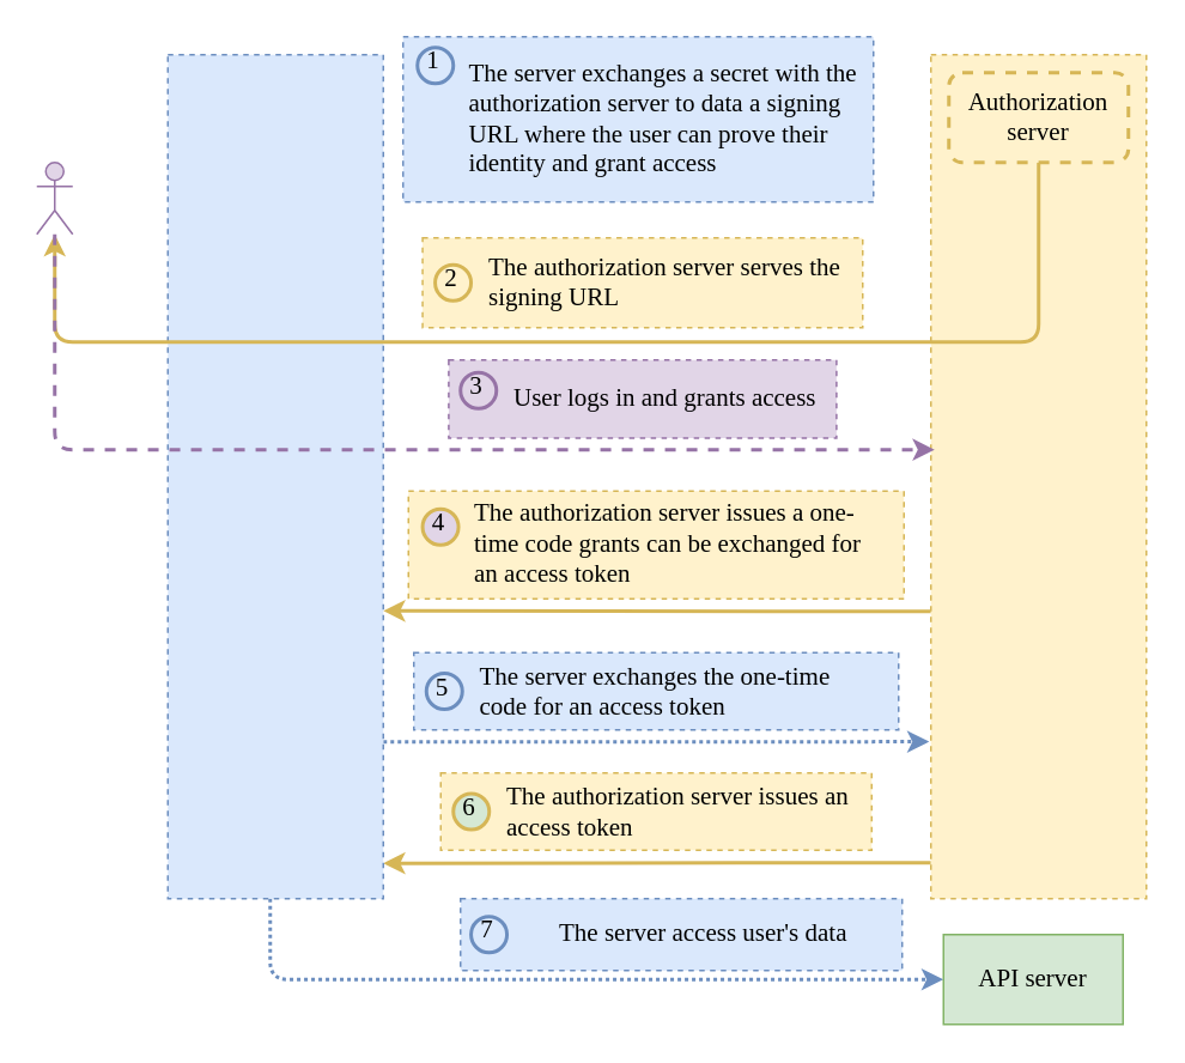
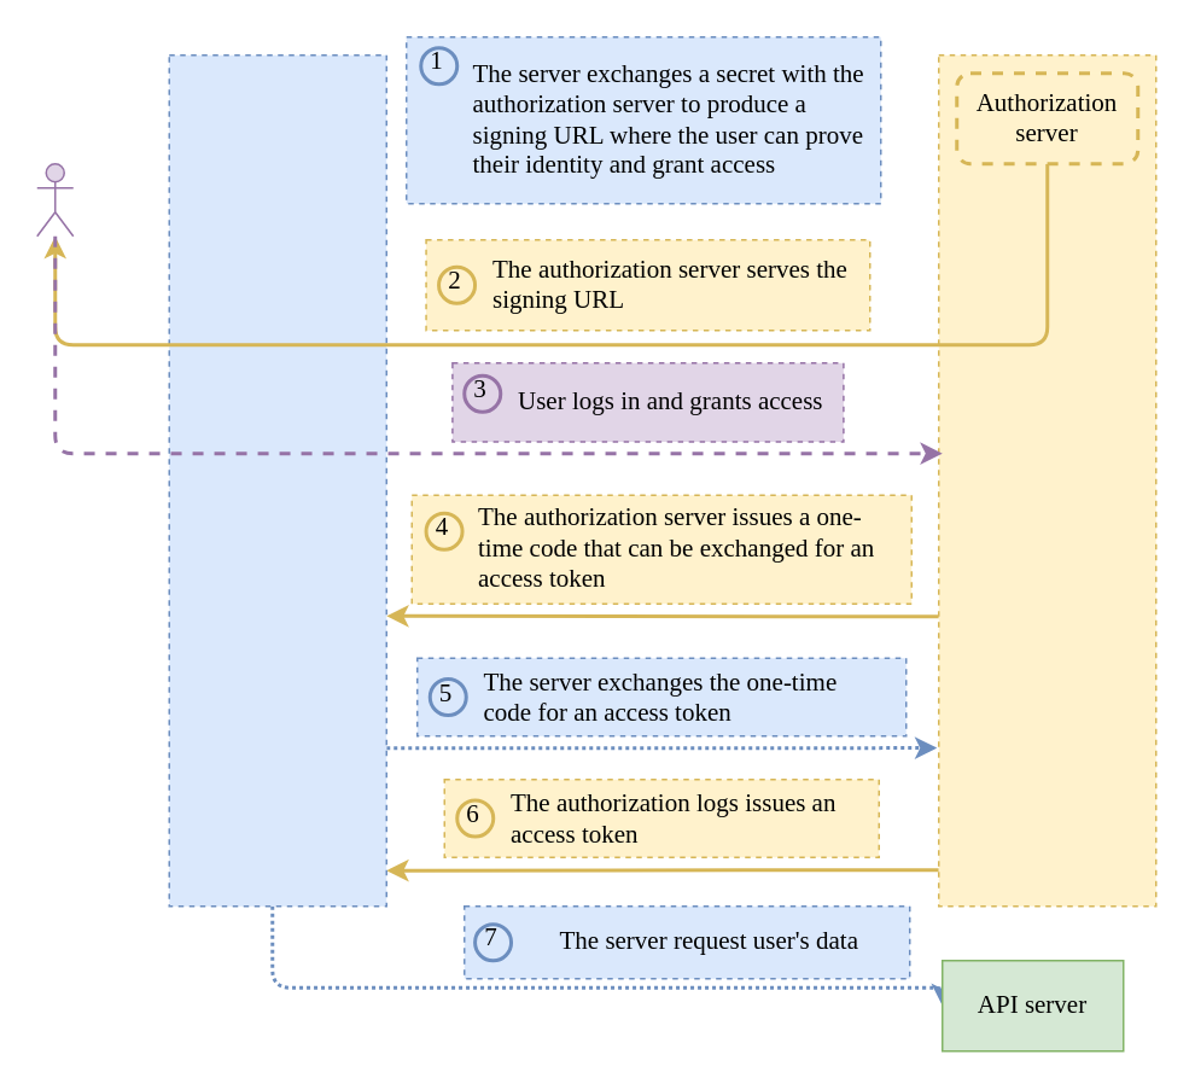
- <mxCell id="11" value="&lt;span style=&quot;font-size: 14px;&quot;&gt;The server exchanges a secret with the authorization server to data a signing URL where the user can prove their identity and grant access&lt;/span&gt;" style="text;html=1;strokeColor=#6c8ebf;fillColor=#dae8fc;align=left;verticalAlign=middle;whiteSpace=wrap;rounded=0;dashed=1;spacingLeft=35;fontFamily=Comic Sans MS;fontSize=14;" vertex="1" parent="1"><mxGeometry x="224" y="20" width="262" height="92" as="geometry" /></mxCell>
+ <mxCell id="11" value="&lt;span style=&quot;font-size: 14px;&quot;&gt;The server exchanges a secret with the authorization server to produce a signing URL where the user can prove their identity and grant access&lt;/span&gt;" style="text;html=1;strokeColor=#6c8ebf;fillColor=#dae8fc;align=left;verticalAlign=middle;whiteSpace=wrap;rounded=0;dashed=1;spacingLeft=35;fontFamily=Comic Sans MS;fontSize=14;" vertex="1" parent="1"><mxGeometry x="224" y="20" width="262" height="92" as="geometry" /></mxCell>
- <mxCell id="23" value="4" style="ellipse;whiteSpace=wrap;html=1;aspect=fixed;strokeWidth=2;fontFamily=Comic Sans MS;spacingBottom=4;spacingRight=2;strokeColor=#d6b656;fillColor=#e1d5e7;fontSize=14;" vertex="1" parent="1"><mxGeometry x="234.87" y="283" width="20" height="20" as="geometry" /></mxCell>
+ <mxCell id="23" value="4" style="ellipse;whiteSpace=wrap;html=1;aspect=fixed;strokeWidth=2;fontFamily=Comic Sans MS;spacingBottom=4;spacingRight=2;strokeColor=#d6b656;fillColor=#fff2cc;fontSize=14;" vertex="1" parent="1"><mxGeometry x="234.87" y="283" width="20" height="20" as="geometry" /></mxCell>
- <mxCell id="19" value="&lt;span style=&quot;font-size: 14px;&quot;&gt;The authorization server issues a one-time code grants can be exchanged for an access token&lt;/span&gt;" style="text;html=1;strokeColor=#d6b656;fillColor=#fff2cc;align=left;verticalAlign=middle;whiteSpace=wrap;rounded=0;dashed=1;spacingLeft=35;spacingRight=10;fontFamily=Comic Sans MS;fontSize=14;" vertex="1" parent="1"><mxGeometry x="227" y="273" width="276" height="60" as="geometry" /></mxCell>
+ <mxCell id="19" value="&lt;span style=&quot;font-size: 14px;&quot;&gt;The authorization server issues a one-time code that can be exchanged for an access token&lt;/span&gt;" style="text;html=1;strokeColor=#d6b656;fillColor=#fff2cc;align=left;verticalAlign=middle;whiteSpace=wrap;rounded=0;dashed=1;spacingLeft=35;spacingRight=10;fontFamily=Comic Sans MS;fontSize=14;" vertex="1" parent="1"><mxGeometry x="227" y="273" width="276" height="60" as="geometry" /></mxCell>
- <mxCell id="25" value="6" style="ellipse;whiteSpace=wrap;html=1;aspect=fixed;strokeWidth=2;fontFamily=Comic Sans MS;spacingBottom=4;spacingRight=2;strokeColor=#d6b656;fillColor=#d5e8d4;fontSize=14;" vertex="1" parent="1"><mxGeometry x="252" y="441.5" width="20" height="20" as="geometry" /></mxCell>
+ <mxCell id="25" value="6" style="ellipse;whiteSpace=wrap;html=1;aspect=fixed;strokeWidth=2;fontFamily=Comic Sans MS;spacingBottom=4;spacingRight=2;strokeColor=#d6b656;fillColor=#fff2cc;fontSize=14;" vertex="1" parent="1"><mxGeometry x="252" y="441.5" width="20" height="20" as="geometry" /></mxCell>
- <mxCell id="21" value="&lt;span style=&quot;font-size: 14px;&quot;&gt;The authorization server issues an access token&lt;/span&gt;" style="text;html=1;strokeColor=#d6b656;fillColor=#fff2cc;align=left;verticalAlign=middle;whiteSpace=wrap;rounded=0;dashed=1;spacingLeft=35;spacingRight=10;fontFamily=Comic Sans MS;fontSize=14;" vertex="1" parent="1"><mxGeometry x="245" y="430" width="240" height="43" as="geometry" /></mxCell>
+ <mxCell id="21" value="&lt;span style=&quot;font-size: 14px;&quot;&gt;The authorization logs issues an access token&lt;/span&gt;" style="text;html=1;strokeColor=#d6b656;fillColor=#fff2cc;align=left;verticalAlign=middle;whiteSpace=wrap;rounded=0;dashed=1;spacingLeft=35;spacingRight=10;fontFamily=Comic Sans MS;fontSize=14;" vertex="1" parent="1"><mxGeometry x="245" y="430" width="240" height="43" as="geometry" /></mxCell>
- <mxCell id="15" value="The server access user's data" style="text;html=1;strokeColor=#6c8ebf;fillColor=#dae8fc;align=center;verticalAlign=middle;whiteSpace=wrap;rounded=0;dashed=1;spacingLeft=25;fontFamily=Comic Sans MS;fontSize=14;" vertex="1" parent="1"><mxGeometry x="256" y="500" width="245.99" height="40" as="geometry" /></mxCell>
+ <mxCell id="15" value="The server request user's data" style="text;html=1;strokeColor=#6c8ebf;fillColor=#dae8fc;align=center;verticalAlign=middle;whiteSpace=wrap;rounded=0;dashed=1;spacingLeft=25;fontFamily=Comic Sans MS;fontSize=14;" vertex="1" parent="1"><mxGeometry x="256" y="500" width="245.99" height="40" as="geometry" /></mxCell>
- <mxCell id="10" value="API server" style="rounded=0;whiteSpace=wrap;html=1;fillColor=#d5e8d4;strokeColor=#82b366;fontFamily=Comic Sans MS;fontSize=14;" vertex="1" parent="1"><mxGeometry x="525" y="520" width="100" height="50" as="geometry" /></mxCell>
+ <mxCell id="10" value="API server" style="rounded=0;whiteSpace=wrap;html=1;fillColor=#d5e8d4;strokeColor=#82b366;fontFamily=Comic Sans MS;fontSize=14;" vertex="1" parent="1"><mxGeometry x="520" y="530" width="100" height="50" as="geometry" /></mxCell>
